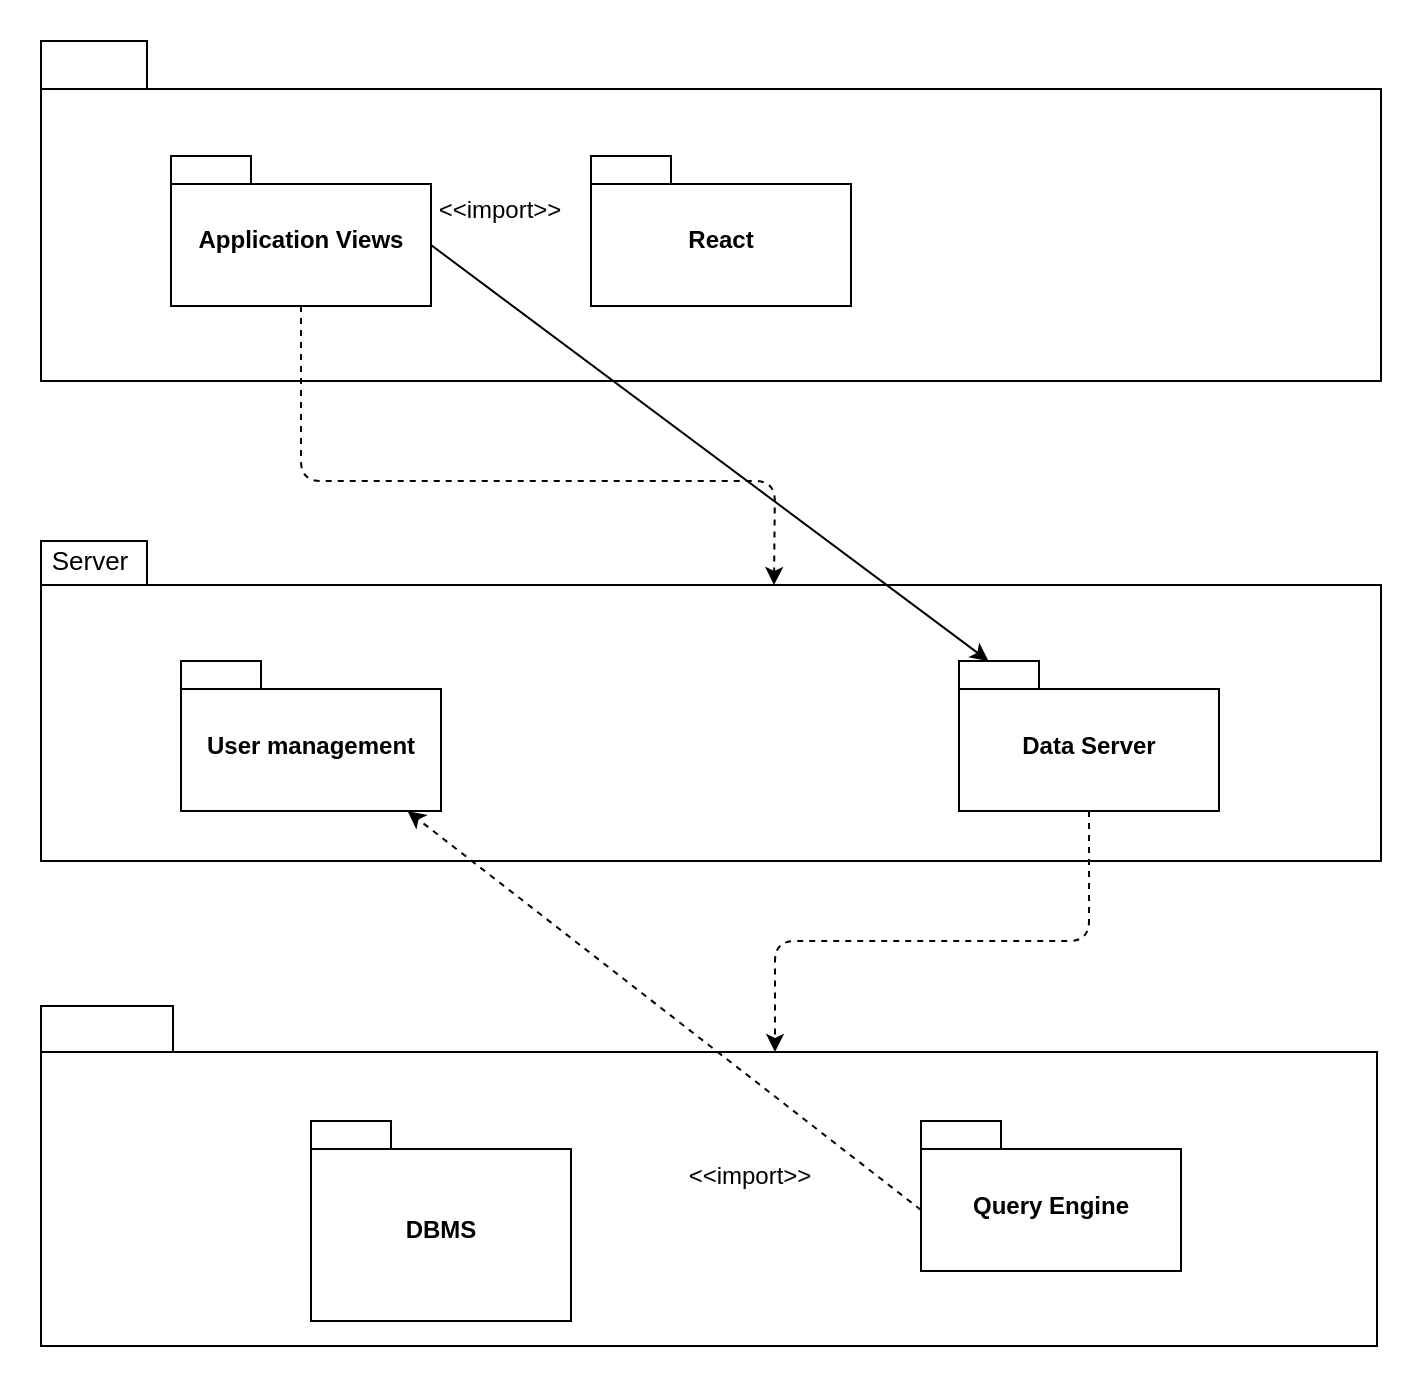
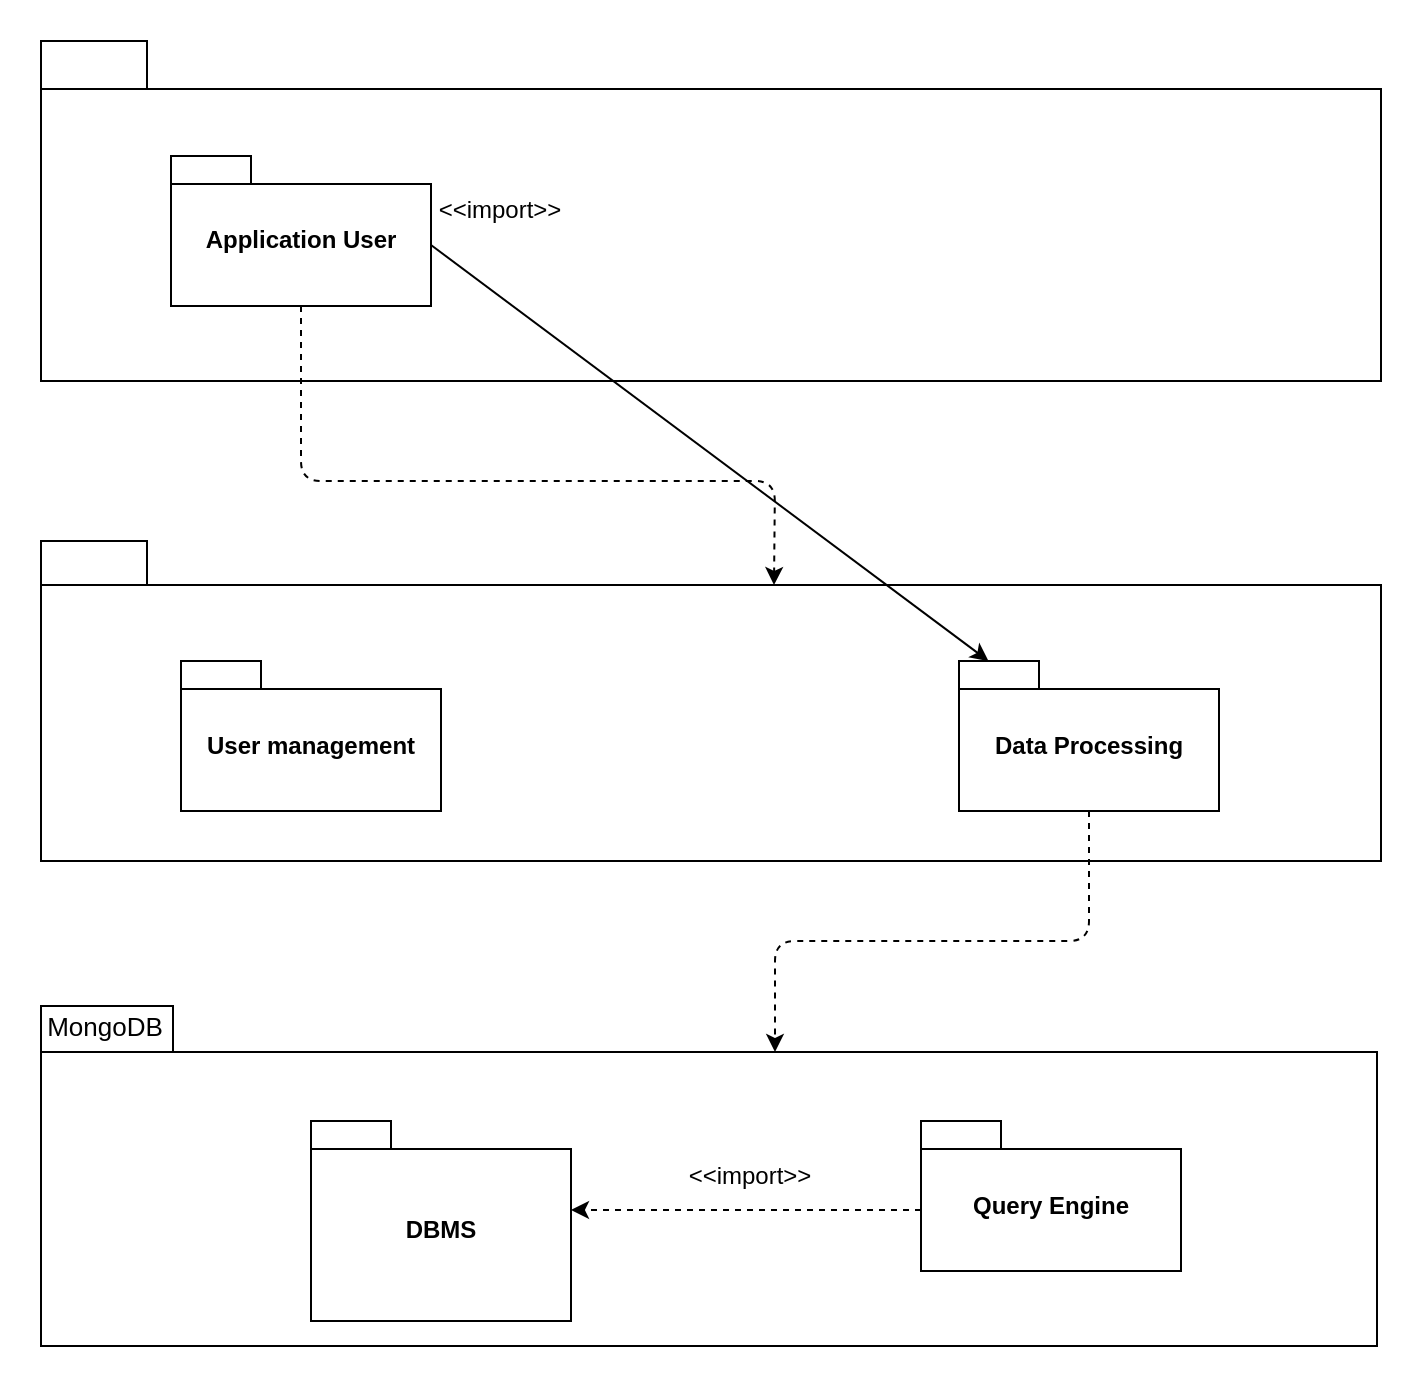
- <mxCell id="4" value="React" style="shape=folder;fontStyle=1;spacingTop=10;tabWidth=40;tabHeight=14;tabPosition=left;html=1;" vertex="1" parent="1"><mxGeometry x="295" y="77.5" width="130" height="75" as="geometry" /></mxCell>
- <mxCell id="3" value="Application Views" style="shape=folder;fontStyle=1;spacingTop=10;tabWidth=40;tabHeight=14;tabPosition=left;html=1;" vertex="1" parent="1"><mxGeometry x="85" y="77.5" width="130" height="75" as="geometry" /></mxCell>
+ <mxCell id="3" value="Application User" style="shape=folder;fontStyle=1;spacingTop=10;tabWidth=40;tabHeight=14;tabPosition=left;html=1;" vertex="1" parent="1"><mxGeometry x="85" y="77.5" width="130" height="75" as="geometry" /></mxCell>
- <mxCell id="10" value="Server" style="text;html=1;strokeColor=none;fillColor=none;align=center;verticalAlign=middle;whiteSpace=wrap;rounded=0;fontSize=13;" vertex="1" parent="1"><mxGeometry x="20" y="270" width="50" height="20" as="geometry" /></mxCell>
- <mxCell id="12" value="Data Server" style="shape=folder;fontStyle=1;spacingTop=10;tabWidth=40;tabHeight=14;tabPosition=left;html=1;" vertex="1" parent="1"><mxGeometry x="479" y="330" width="130" height="75" as="geometry" /></mxCell>
+ <mxCell id="12" value="Data Processing" style="shape=folder;fontStyle=1;spacingTop=10;tabWidth=40;tabHeight=14;tabPosition=left;html=1;" vertex="1" parent="1"><mxGeometry x="479" y="330" width="130" height="75" as="geometry" /></mxCell>
- <mxCell id="9" value="" style="endArrow=classic;html=1;exitX=0;exitY=0;exitDx=0;exitDy=44.5;exitPerimeter=0;strokeColor=#000000;dashed=1;" edge="1" parent="1" source="8" target="13"><mxGeometry width="50" height="50" relative="1" as="geometry"><mxPoint x="285" y="600" as="sourcePoint" /><mxPoint x="335" y="550" as="targetPoint" /></mxGeometry></mxCell>
+ <mxCell id="9" value="" style="endArrow=classic;html=1;exitX=0;exitY=0;exitDx=0;exitDy=44.5;exitPerimeter=0;entryX=0;entryY=0;entryDx=130;entryDy=44.5;entryPerimeter=0;strokeColor=#000000;dashed=1;" edge="1" parent="1" source="8" target="7"><mxGeometry width="50" height="50" relative="1" as="geometry"><mxPoint x="285" y="600" as="sourcePoint" /><mxPoint x="335" y="550" as="targetPoint" /></mxGeometry></mxCell>
+ <mxCell id="11" value="MongoDB" style="text;html=1;strokeColor=none;fillColor=none;align=center;verticalAlign=middle;whiteSpace=wrap;rounded=0;fontSize=13;" vertex="1" parent="1"><mxGeometry x="20" y="502.5" width="65" height="20" as="geometry" /></mxCell>
